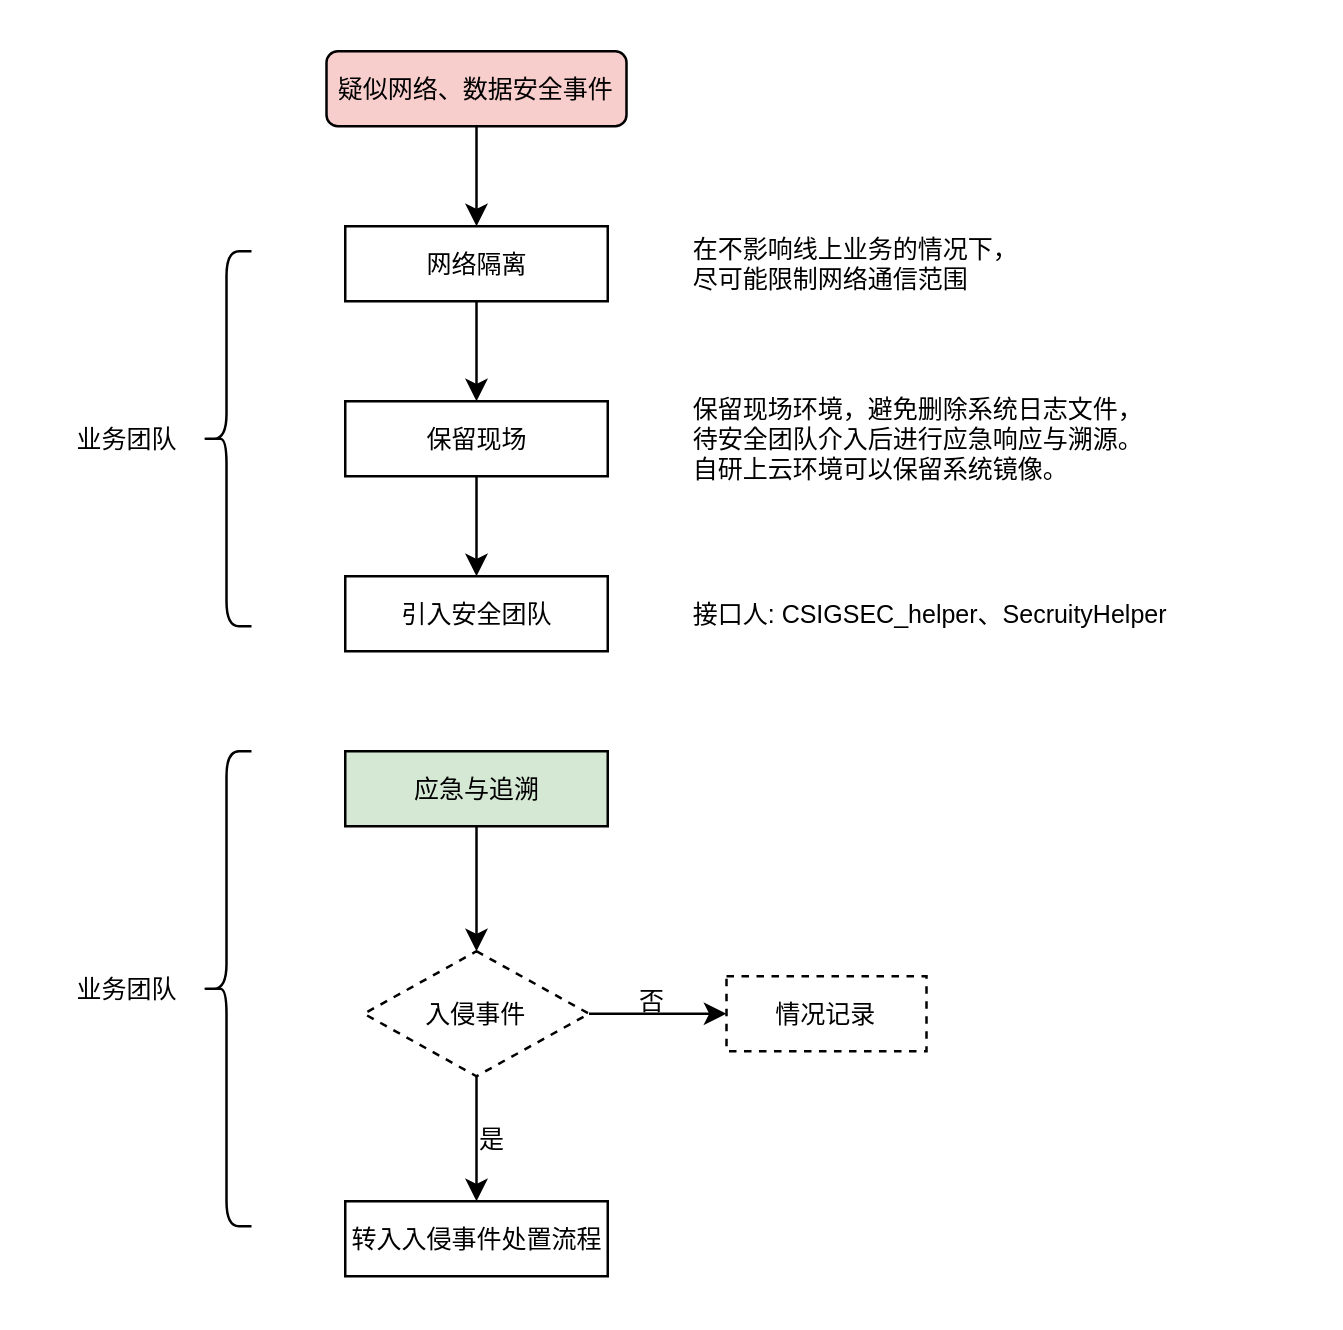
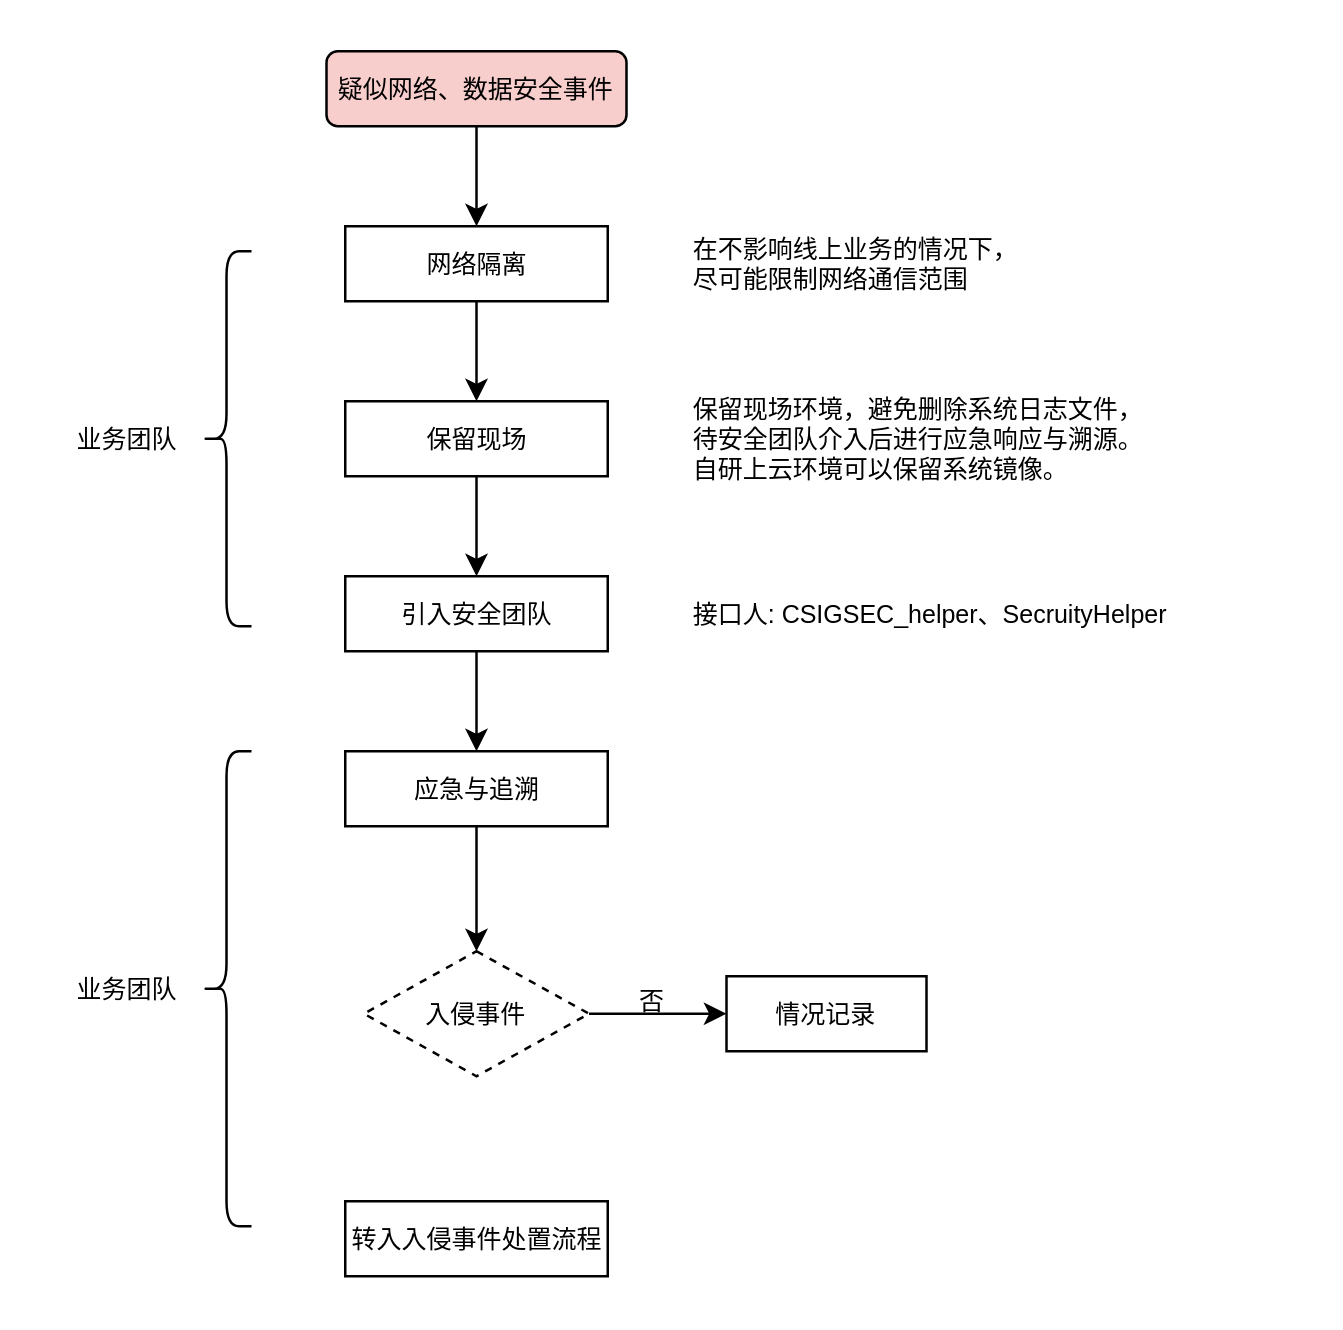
+ <mxCell id="8" value="" style="edgeStyle=orthogonalEdgeStyle;rounded=0;orthogonalLoop=1;jettySize=auto;html=1;fontSize=10;" edge="1" parent="1" source="9" target="11"><mxGeometry relative="1" as="geometry" /></mxCell>
- <mxCell id="11" value="应急与追溯" style="rounded=0;whiteSpace=wrap;html=1;fontSize=10;fillColor=#d5e8d4;" vertex="1" parent="1"><mxGeometry x="137.5" y="300" width="105" height="30" as="geometry" /></mxCell>
+ <mxCell id="11" value="应急与追溯" style="rounded=0;whiteSpace=wrap;html=1;fontSize=10;" vertex="1" parent="1"><mxGeometry x="137.5" y="300" width="105" height="30" as="geometry" /></mxCell>
- <mxCell id="16" value="情况记录" style="rounded=0;whiteSpace=wrap;html=1;fontSize=10;dashed=1;" vertex="1" parent="1"><mxGeometry x="290" y="390" width="80" height="30" as="geometry" /></mxCell>
+ <mxCell id="16" value="情况记录" style="rounded=0;whiteSpace=wrap;html=1;fontSize=10;" vertex="1" parent="1"><mxGeometry x="290" y="390" width="80" height="30" as="geometry" /></mxCell>
- <mxCell id="13" value="" style="edgeStyle=orthogonalEdgeStyle;rounded=0;orthogonalLoop=1;jettySize=auto;html=1;fontSize=10;" edge="1" parent="1" source="15" target="17"><mxGeometry relative="1" as="geometry" /></mxCell>
- <mxCell id="14" value="是" style="edgeLabel;html=1;align=center;verticalAlign=middle;resizable=0;points=[];fontSize=10;" vertex="1" connectable="0" parent="13"><mxGeometry x="-0.051" y="3" relative="1" as="geometry"><mxPoint x="2" as="offset" /></mxGeometry></mxCell>
